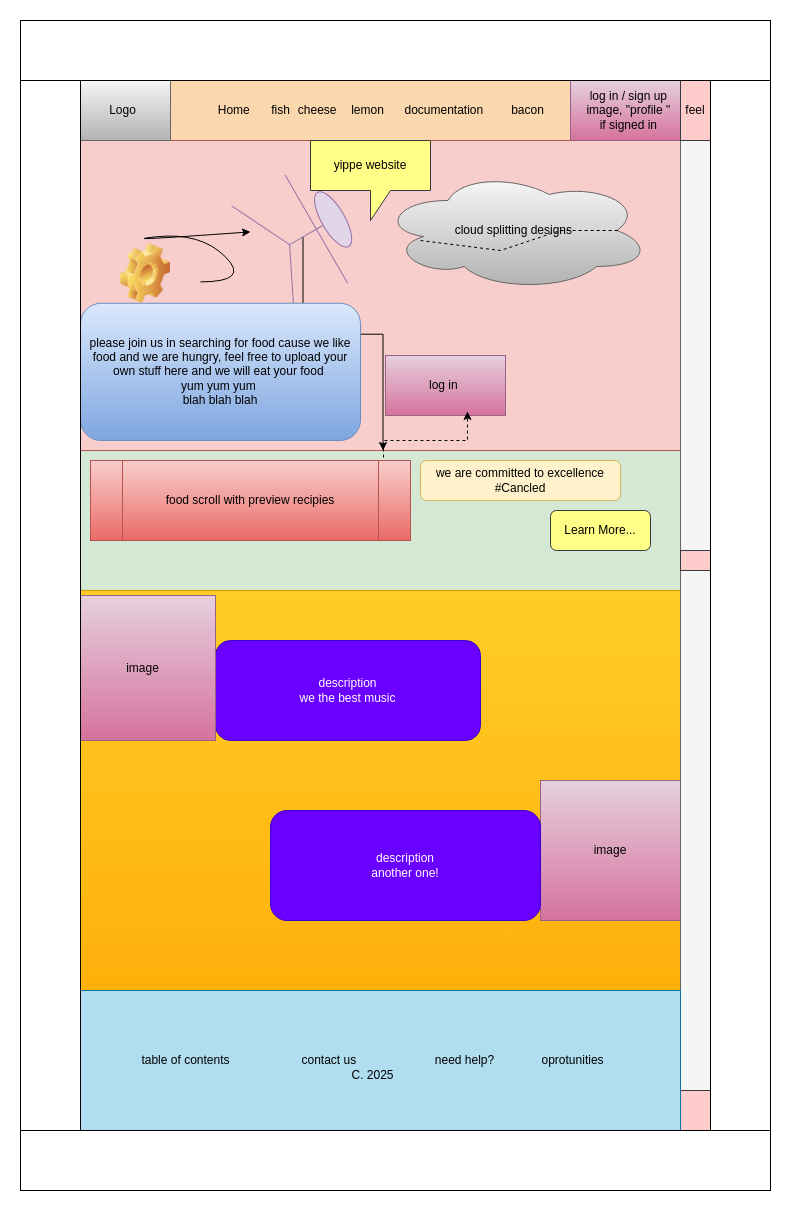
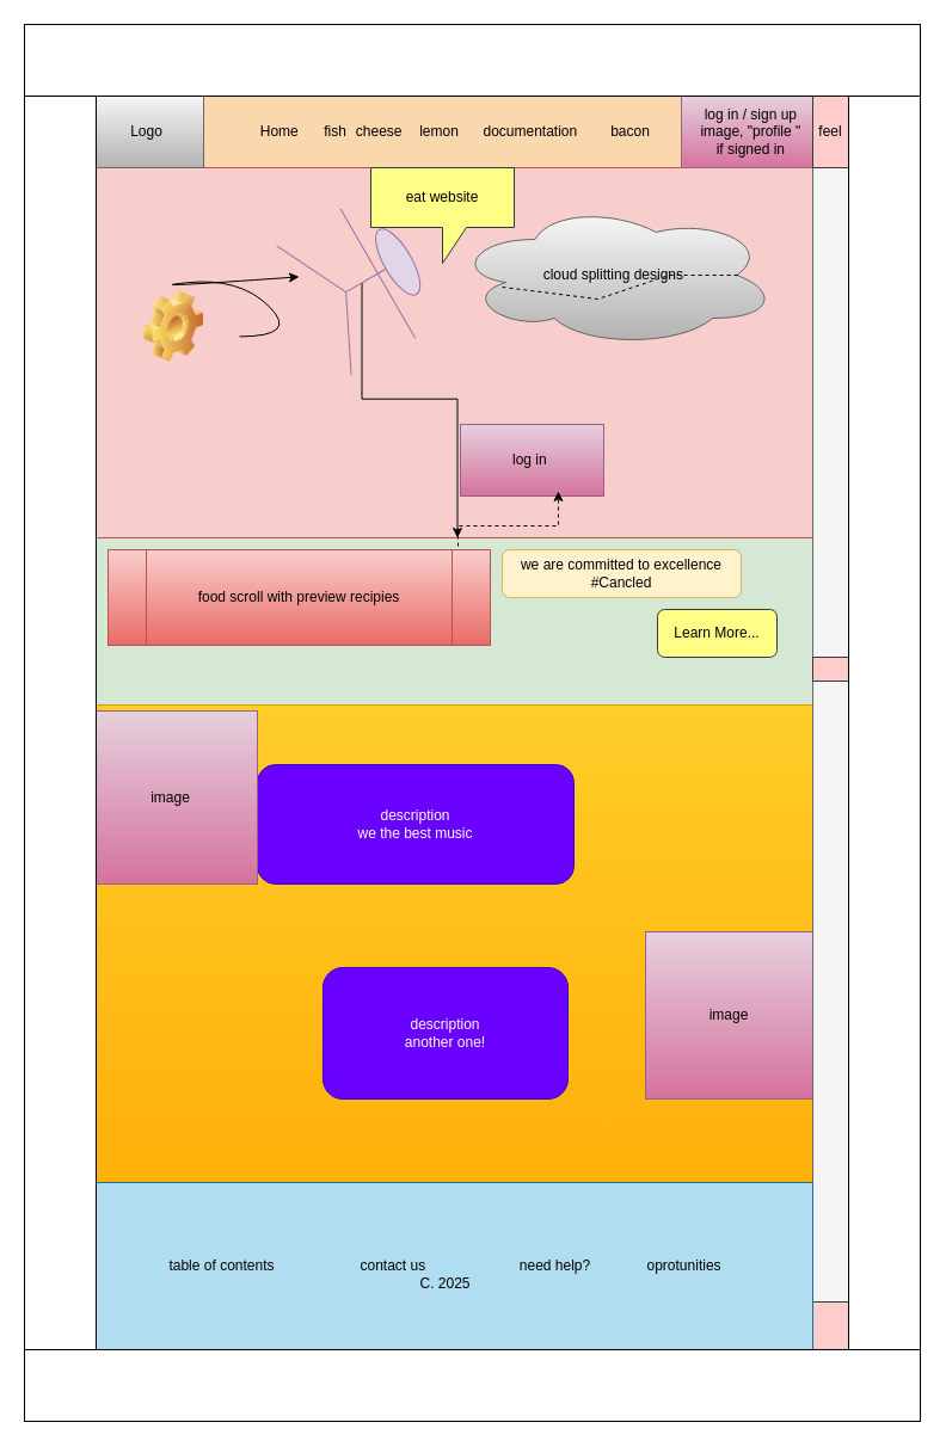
- <mxCell id="12" value="yippe website" style="shape=callout;whiteSpace=wrap;html=1;perimeter=calloutPerimeter;fillColor=#ffff88;strokeColor=#36393d;" vertex="1" parent="1"><mxGeometry x="310" y="140" width="120" height="80" as="geometry" /></mxCell>
+ <mxCell id="12" value="eat website" style="shape=callout;whiteSpace=wrap;html=1;perimeter=calloutPerimeter;fillColor=#ffff88;strokeColor=#36393d;" vertex="1" parent="1"><mxGeometry x="310" y="140" width="120" height="80" as="geometry" /></mxCell>
- <mxCell id="15" value="please join us in searching for food cause we like food and we are hungry, feel free to upload your own stuff here and we will eat your food&amp;nbsp;&lt;div&gt;yum yum yum&amp;nbsp;&lt;/div&gt;&lt;div&gt;blah blah blah&lt;/div&gt;" style="rounded=1;whiteSpace=wrap;html=1;fillColor=#dae8fc;gradientColor=#7ea6e0;strokeColor=#6c8ebf;" vertex="1" parent="1"><mxGeometry x="80" y="302.76" width="280" height="137.24" as="geometry" /></mxCell>
- <mxCell id="29" value="description&lt;div&gt;another one!&lt;/div&gt;" style="rounded=1;whiteSpace=wrap;html=1;fillColor=#6a00ff;fontColor=#ffffff;strokeColor=#3700CC;" vertex="1" parent="1"><mxGeometry x="270" y="810" width="270" height="110" as="geometry" /></mxCell>
+ <mxCell id="29" value="description&lt;div&gt;another one!&lt;/div&gt;" style="rounded=1;whiteSpace=wrap;html=1;fillColor=#6a00ff;fontColor=#ffffff;strokeColor=#3700CC;" vertex="1" parent="1"><mxGeometry x="270" y="810" width="205" height="110" as="geometry" /></mxCell>
